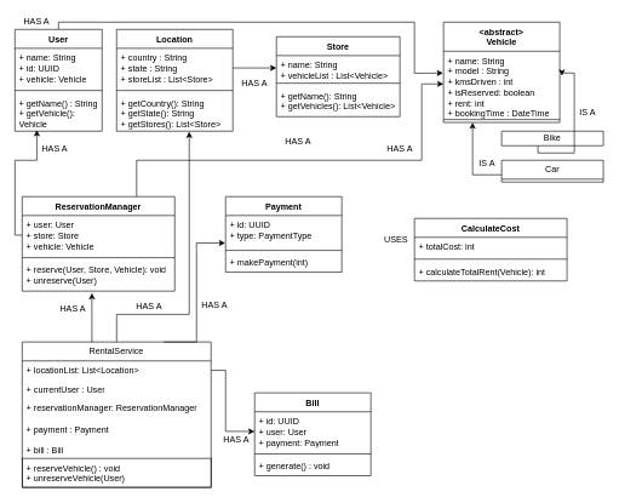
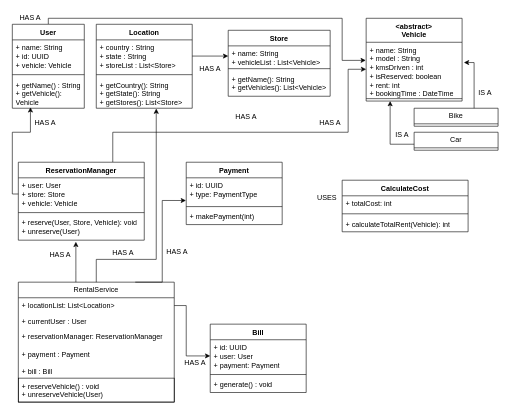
- <mxCell id="7" value="Bike" style="swimlane;fontStyle=0;childLayout=stackLayout;horizontal=1;startSize=26;fillColor=none;horizontalStack=0;resizeParent=1;resizeParentMax=0;resizeLast=0;collapsible=1;marginBottom=0;whiteSpace=wrap;html=1;" vertex="1" parent="1"><mxGeometry x="690" y="180" width="140" height="20" as="geometry" /></mxCell>
+ <mxCell id="7" value="Bike" style="swimlane;fontStyle=0;childLayout=stackLayout;horizontal=1;startSize=26;fillColor=none;horizontalStack=0;resizeParent=1;resizeParentMax=0;resizeLast=0;collapsible=1;marginBottom=0;whiteSpace=wrap;html=1;" vertex="1" parent="1"><mxGeometry x="690" y="180" width="140" height="30" as="geometry" /></mxCell>
